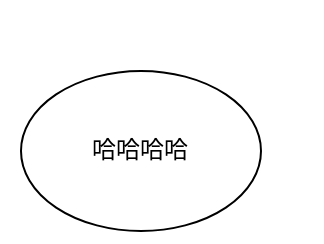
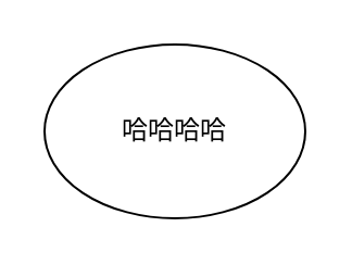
- <mxCell id="2" value="哈哈哈哈" style="ellipse;whiteSpace=wrap;html=1;" vertex="1" parent="1"><mxGeometry x="10" y="35" width="120" height="80" as="geometry" /></mxCell>
+ <mxCell id="2" value="哈哈哈哈" style="ellipse;whiteSpace=wrap;html=1;" vertex="1" parent="1"><mxGeometry x="20" y="20" width="120" height="80" as="geometry" /></mxCell>
